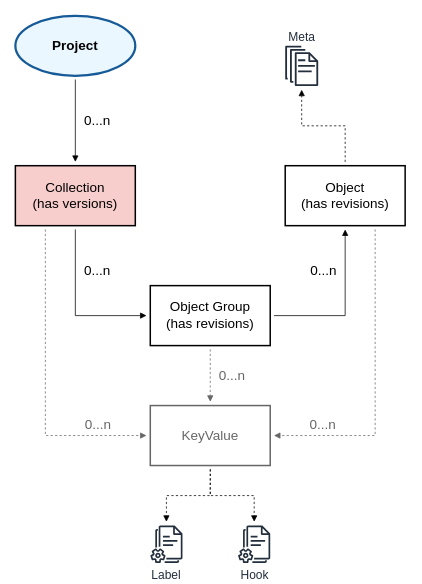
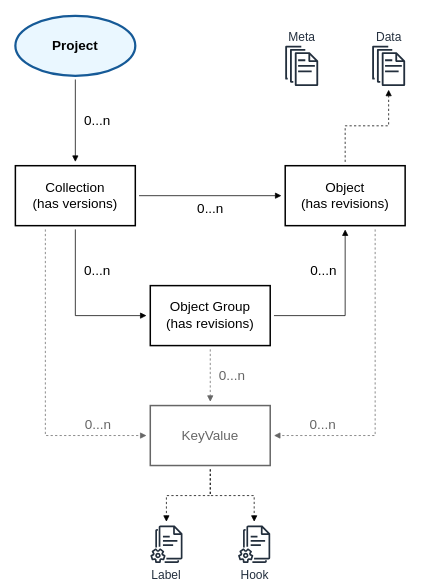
+ <mxCell id="12" value="Data" style="sketch=0;outlineConnect=0;fontColor=#232F3E;gradientColor=none;fillColor=#232F3D;strokeColor=none;dashed=0;verticalLabelPosition=top;verticalAlign=bottom;align=center;html=1;fontSize=16;fontStyle=0;aspect=fixed;pointerEvents=1;shape=mxgraph.aws4.documents;strokeWidth=1;labelPosition=center;" parent="1" vertex="1"><mxGeometry x="496.01" y="60" width="44" height="53.63" as="geometry" /></mxCell>
- <mxCell id="8" style="edgeStyle=orthogonalEdgeStyle;rounded=0;orthogonalLoop=1;jettySize=auto;html=1;fontSize=14;endArrow=block;endFill=1;sourcePerimeterSpacing=5;targetPerimeterSpacing=5;dashed=1;labelBackgroundColor=none;" parent="1" source="10" target="11" edge="1"><mxGeometry relative="1" as="geometry" /></mxCell>
+ <mxCell id="9" style="edgeStyle=orthogonalEdgeStyle;rounded=0;orthogonalLoop=1;jettySize=auto;html=1;dashed=1;fontSize=14;endArrow=block;endFill=1;sourcePerimeterSpacing=5;targetPerimeterSpacing=5;labelBackgroundColor=none;" parent="1" source="10" target="12" edge="1"><mxGeometry relative="1" as="geometry" /></mxCell>
- <mxCell id="6" value="&lt;div&gt;Collection&lt;/div&gt;&lt;div&gt;(has versions)&lt;/div&gt;" style="rounded=0;whiteSpace=wrap;html=1;fontSize=18;fontStyle=0;strokeWidth=2;fillColor=#f8cecc;" parent="1" vertex="1"><mxGeometry x="20.01" y="220" width="160" height="80" as="geometry" /></mxCell>
+ <mxCell id="6" value="&lt;div&gt;Collection&lt;/div&gt;&lt;div&gt;(has versions)&lt;/div&gt;" style="rounded=0;whiteSpace=wrap;html=1;fontSize=18;fontStyle=0;strokeWidth=2;" parent="1" vertex="1"><mxGeometry x="20.01" y="220" width="160" height="80" as="geometry" /></mxCell>
+ <mxCell id="4" value="0...n" style="edgeStyle=orthogonalEdgeStyle;rounded=0;orthogonalLoop=1;jettySize=auto;html=1;fontSize=18;endArrow=block;endFill=1;sourcePerimeterSpacing=5;targetPerimeterSpacing=5;labelPosition=center;verticalLabelPosition=bottom;align=center;verticalAlign=top;labelBackgroundColor=none;" parent="1" source="6" target="10" edge="1"><mxGeometry relative="1" as="geometry" /></mxCell>
